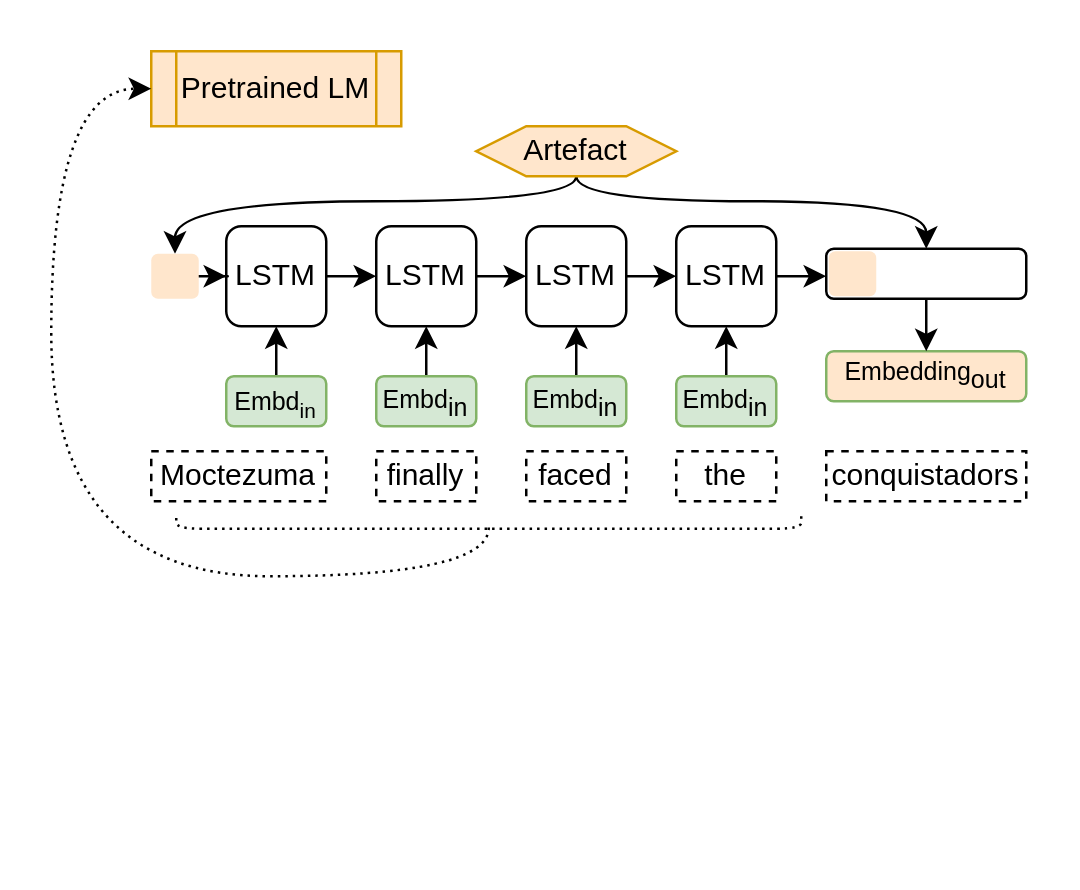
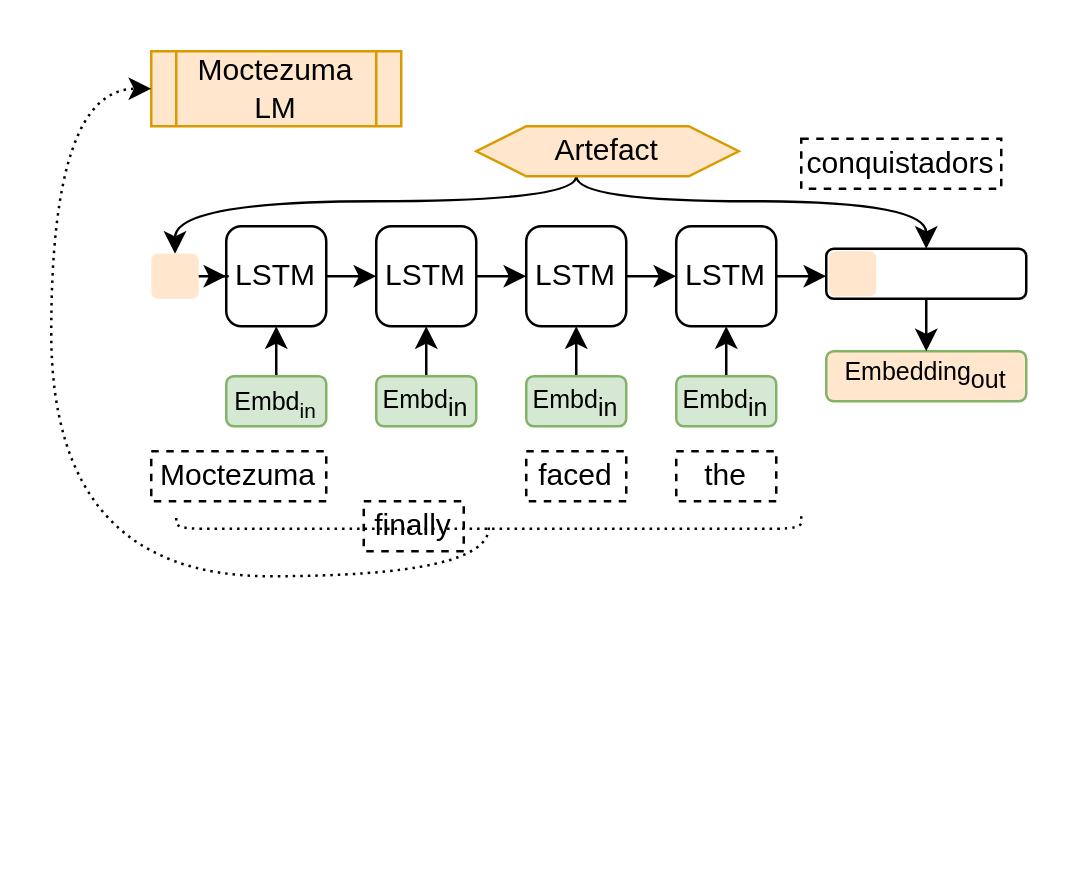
- <mxCell id="14" value="Pretrained LM" style="shape=process;whiteSpace=wrap;html=1;backgroundOutline=1;fillColor=#ffe6cc;strokeColor=#d79b00;" parent="1" vertex="1"><mxGeometry x="60" y="20" width="100" height="30" as="geometry" /></mxCell>
+ <mxCell id="14" value="Moctezuma LM" style="shape=process;whiteSpace=wrap;html=1;backgroundOutline=1;fillColor=#ffe6cc;strokeColor=#d79b00;" parent="1" vertex="1"><mxGeometry x="60" y="20" width="100" height="30" as="geometry" /></mxCell>
- <mxCell id="17" value="Artefact" style="shape=hexagon;perimeter=hexagonPerimeter2;whiteSpace=wrap;html=1;fixedSize=1;fillColor=#ffe6cc;strokeColor=#d79b00;" parent="1" vertex="1"><mxGeometry x="190" y="50" width="80" height="20" as="geometry" /></mxCell>
+ <mxCell id="17" value="Artefact" style="shape=hexagon;perimeter=hexagonPerimeter2;whiteSpace=wrap;html=1;fixedSize=1;fillColor=#ffe6cc;strokeColor=#d79b00;" parent="1" vertex="1"><mxGeometry x="190" y="50" width="105" height="20" as="geometry" /></mxCell>
- <mxCell id="11" value="finally" style="text;html=1;strokeColor=default;fillColor=none;align=center;verticalAlign=middle;whiteSpace=wrap;rounded=0;dashed=1;" parent="1" vertex="1"><mxGeometry x="150" y="180" width="40" height="20" as="geometry" /></mxCell>
+ <mxCell id="11" value="finally" style="text;html=1;strokeColor=default;fillColor=none;align=center;verticalAlign=middle;whiteSpace=wrap;rounded=0;dashed=1;" parent="1" vertex="1"><mxGeometry x="145" y="200" width="40" height="20" as="geometry" /></mxCell>
- <mxCell id="28" value="conquistadors" style="text;html=1;strokeColor=default;fillColor=none;align=center;verticalAlign=middle;whiteSpace=wrap;rounded=0;dashed=1;" parent="1" vertex="1"><mxGeometry x="330" y="180" width="80" height="20" as="geometry" /></mxCell>
+ <mxCell id="28" value="conquistadors" style="text;html=1;strokeColor=default;fillColor=none;align=center;verticalAlign=middle;whiteSpace=wrap;rounded=0;dashed=1;" parent="1" vertex="1"><mxGeometry x="320" y="55" width="80" height="20" as="geometry" /></mxCell>
